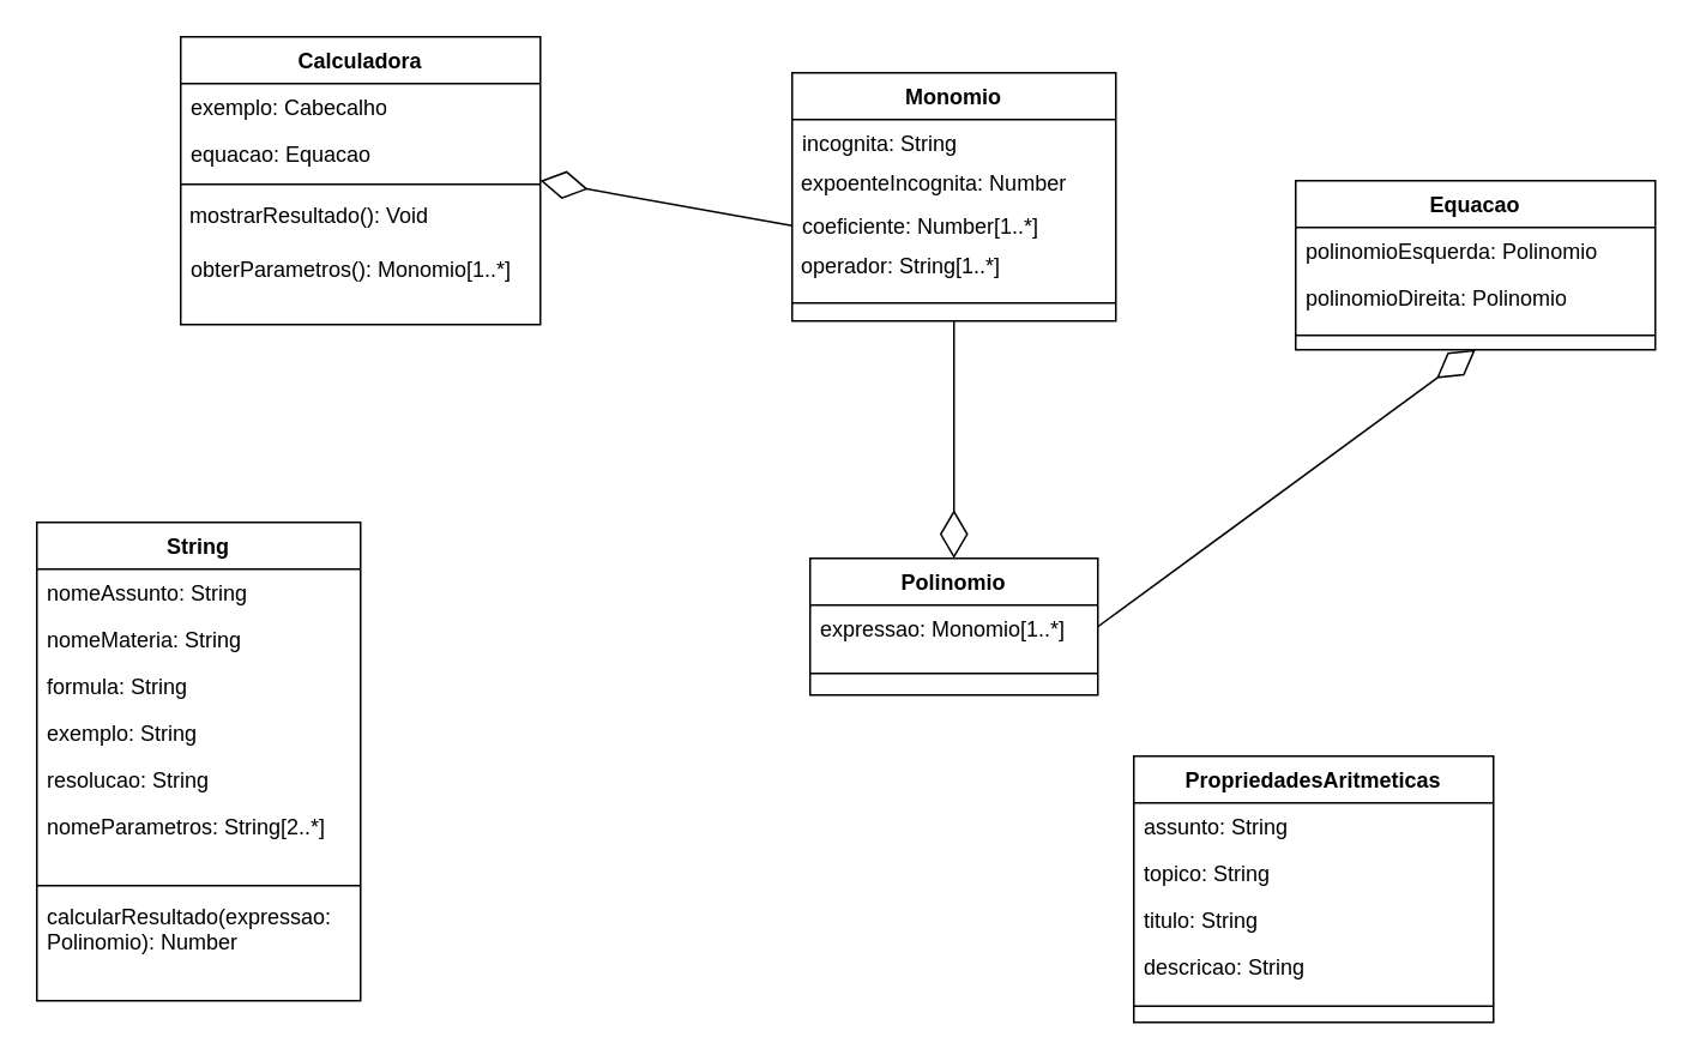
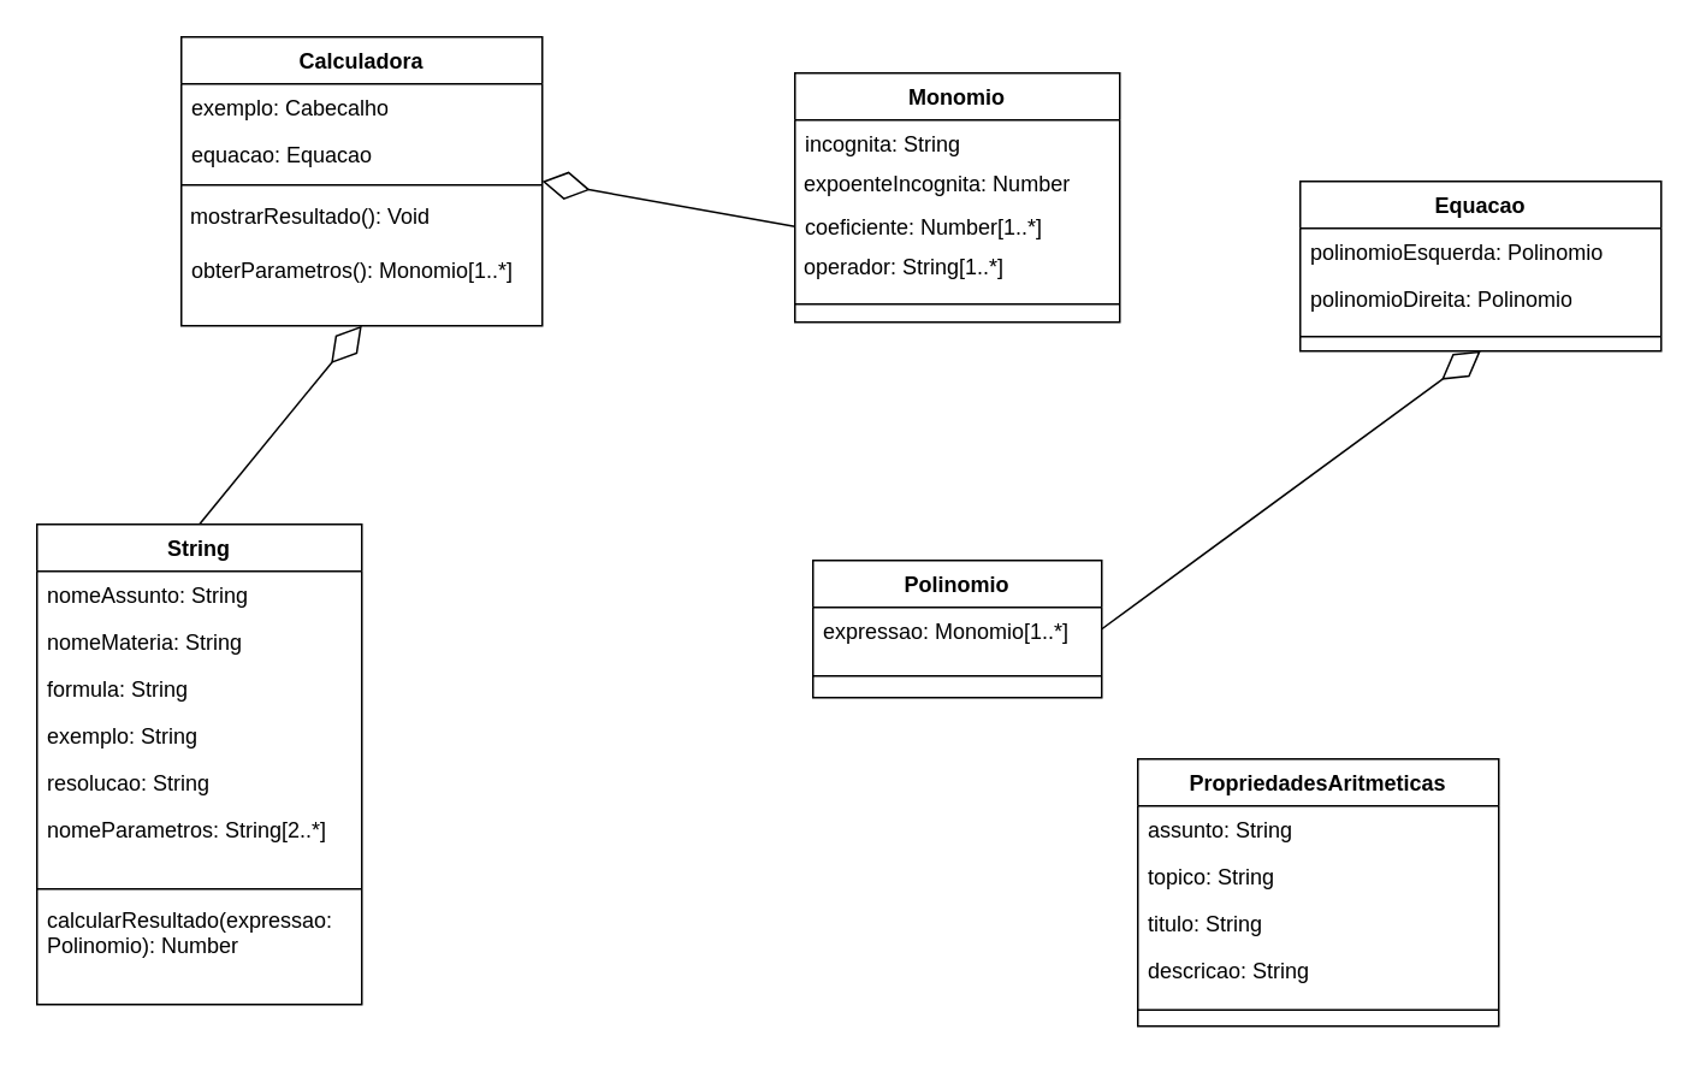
- <mxCell id="28" value="" style="endArrow=diamondThin;endFill=0;endSize=24;html=1;exitX=0.5;exitY=1;exitDx=0;exitDy=0;entryX=0.5;entryY=0;entryDx=0;entryDy=0;" edge="1" parent="1" source="12" target="18"><mxGeometry width="160" relative="1" as="geometry"><mxPoint x="500" y="215" as="sourcePoint" /><mxPoint x="360" y="190" as="targetPoint" /></mxGeometry></mxCell>
+ <mxCell id="2" value="" style="endArrow=diamondThin;endFill=0;endSize=24;html=1;exitX=0.5;exitY=0;exitDx=0;exitDy=0;entryX=0.5;entryY=1;entryDx=0;entryDy=0;entryPerimeter=0;" parent="1" source="3" target="26" edge="1"><mxGeometry width="160" relative="1" as="geometry"><mxPoint x="-10" y="310" as="sourcePoint" /><mxPoint x="250" y="220" as="targetPoint" /></mxGeometry></mxCell>
